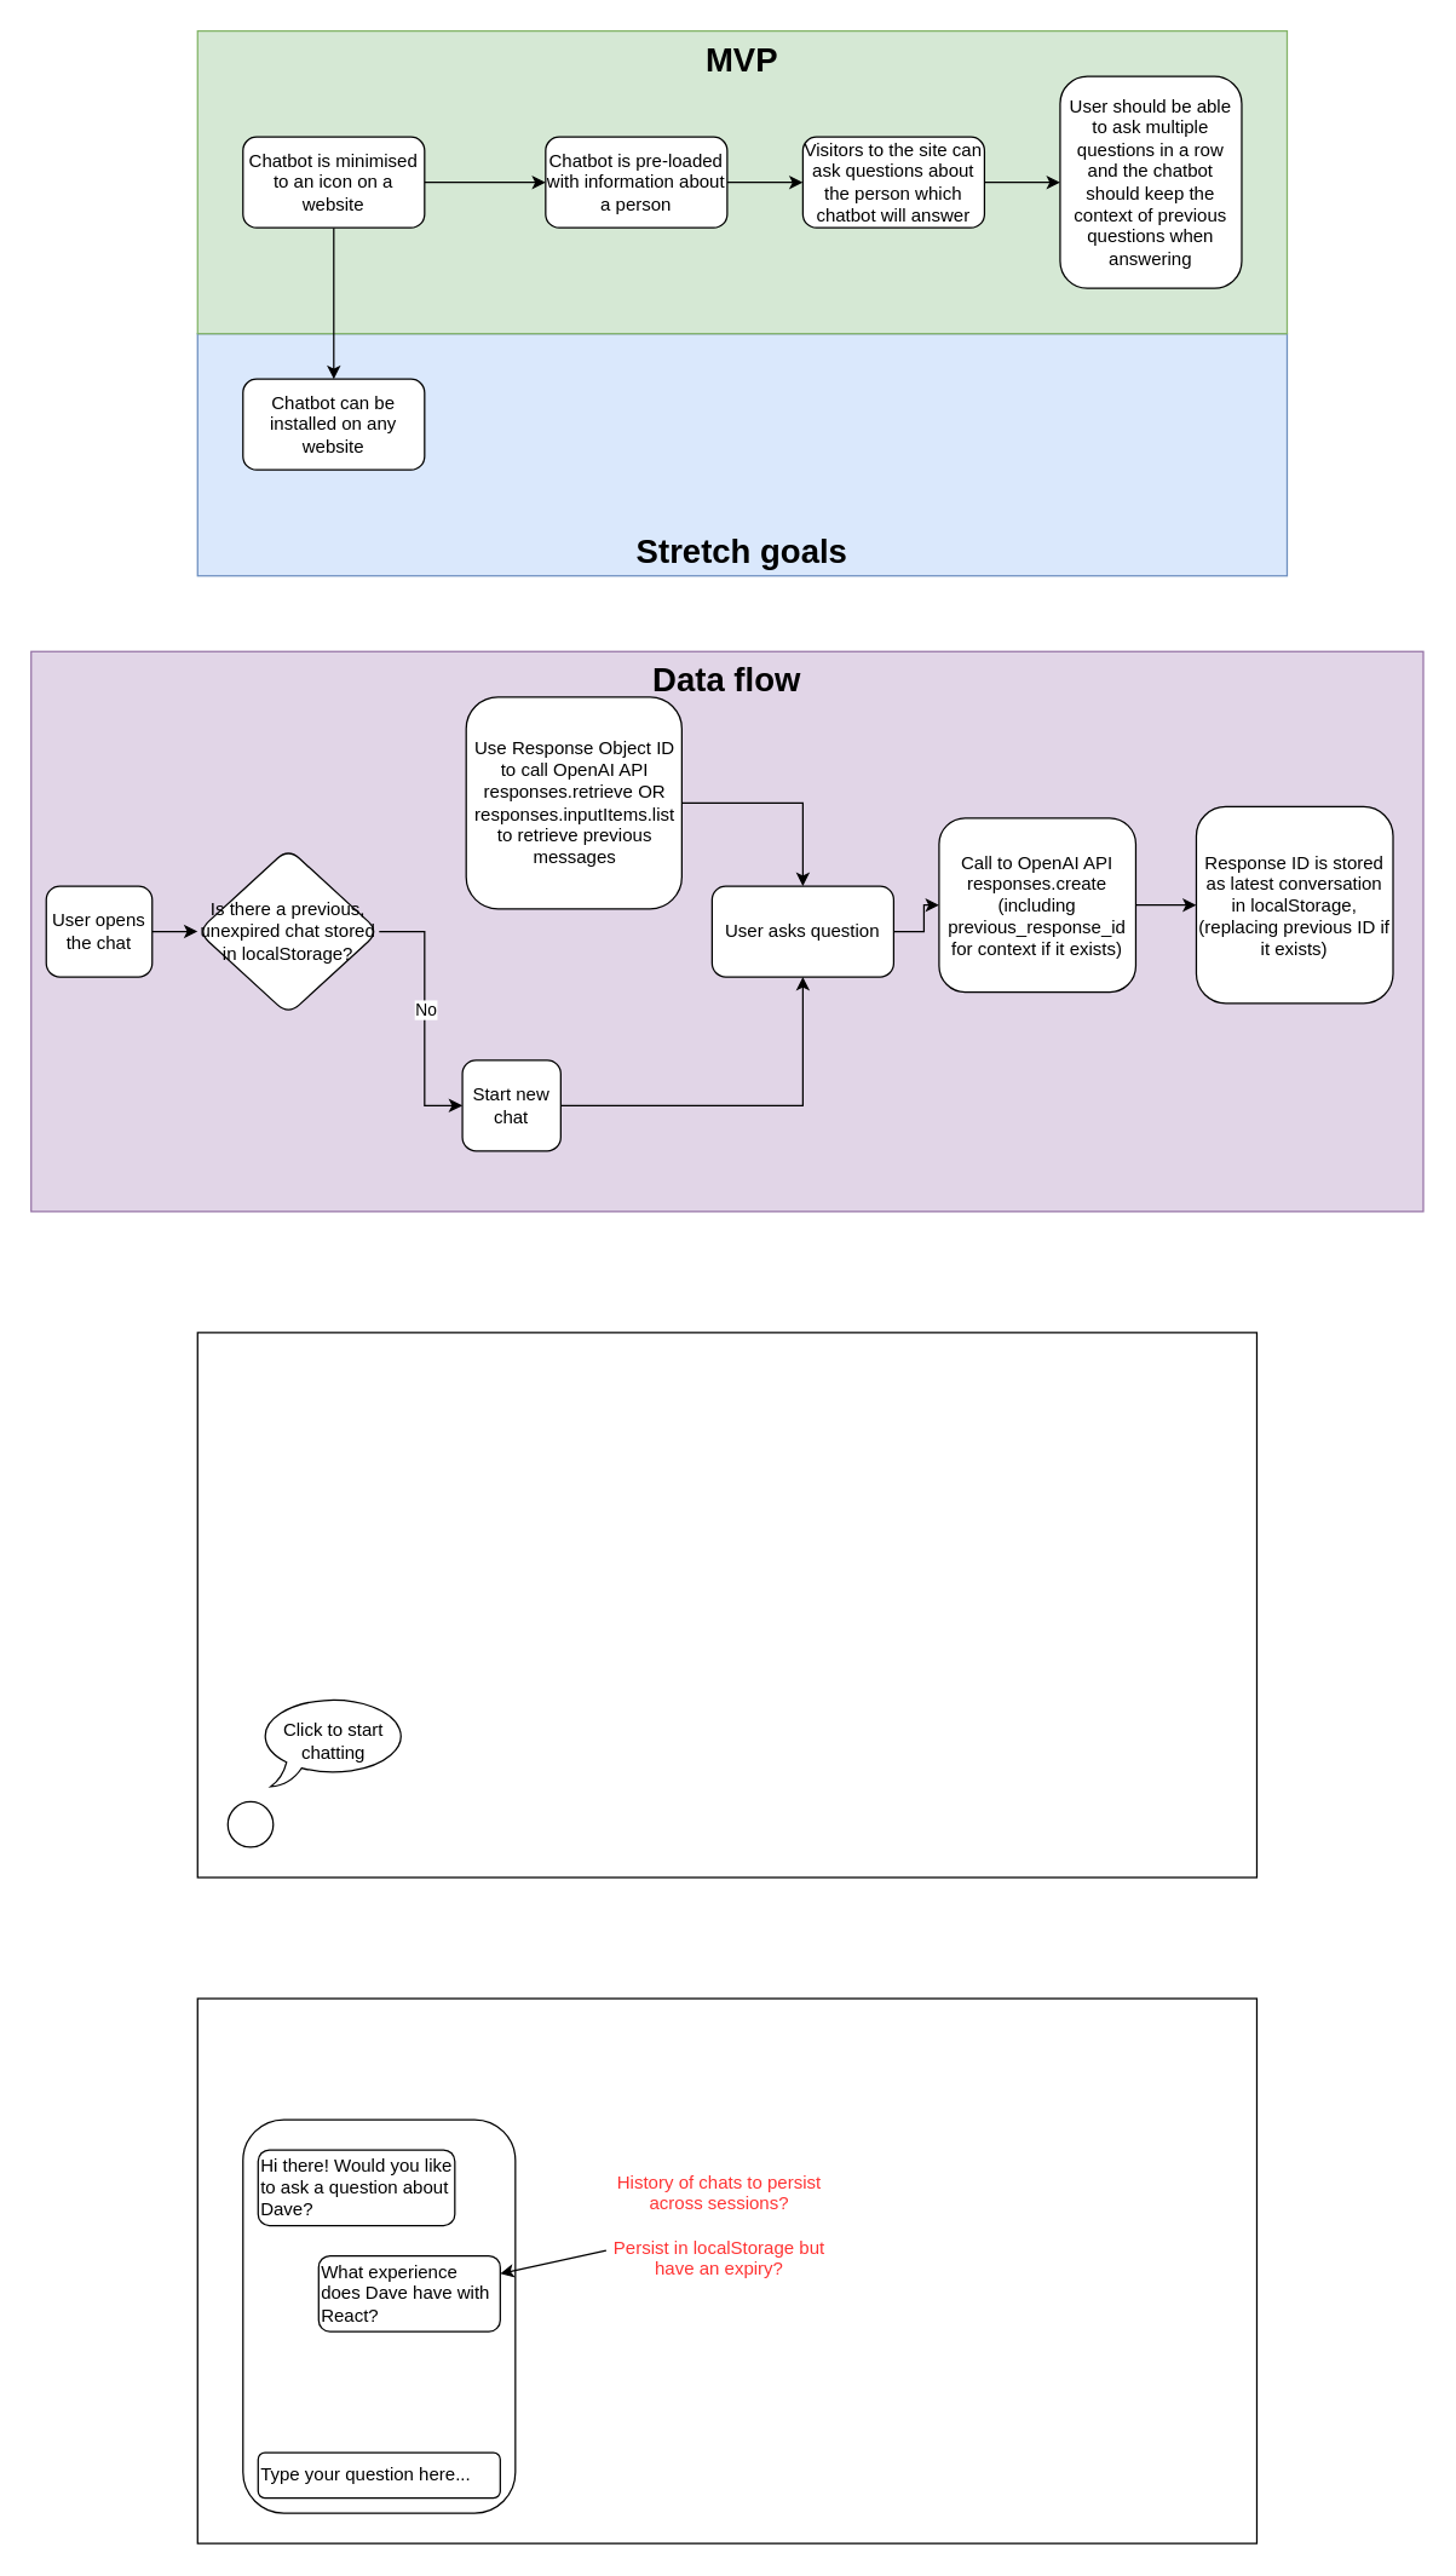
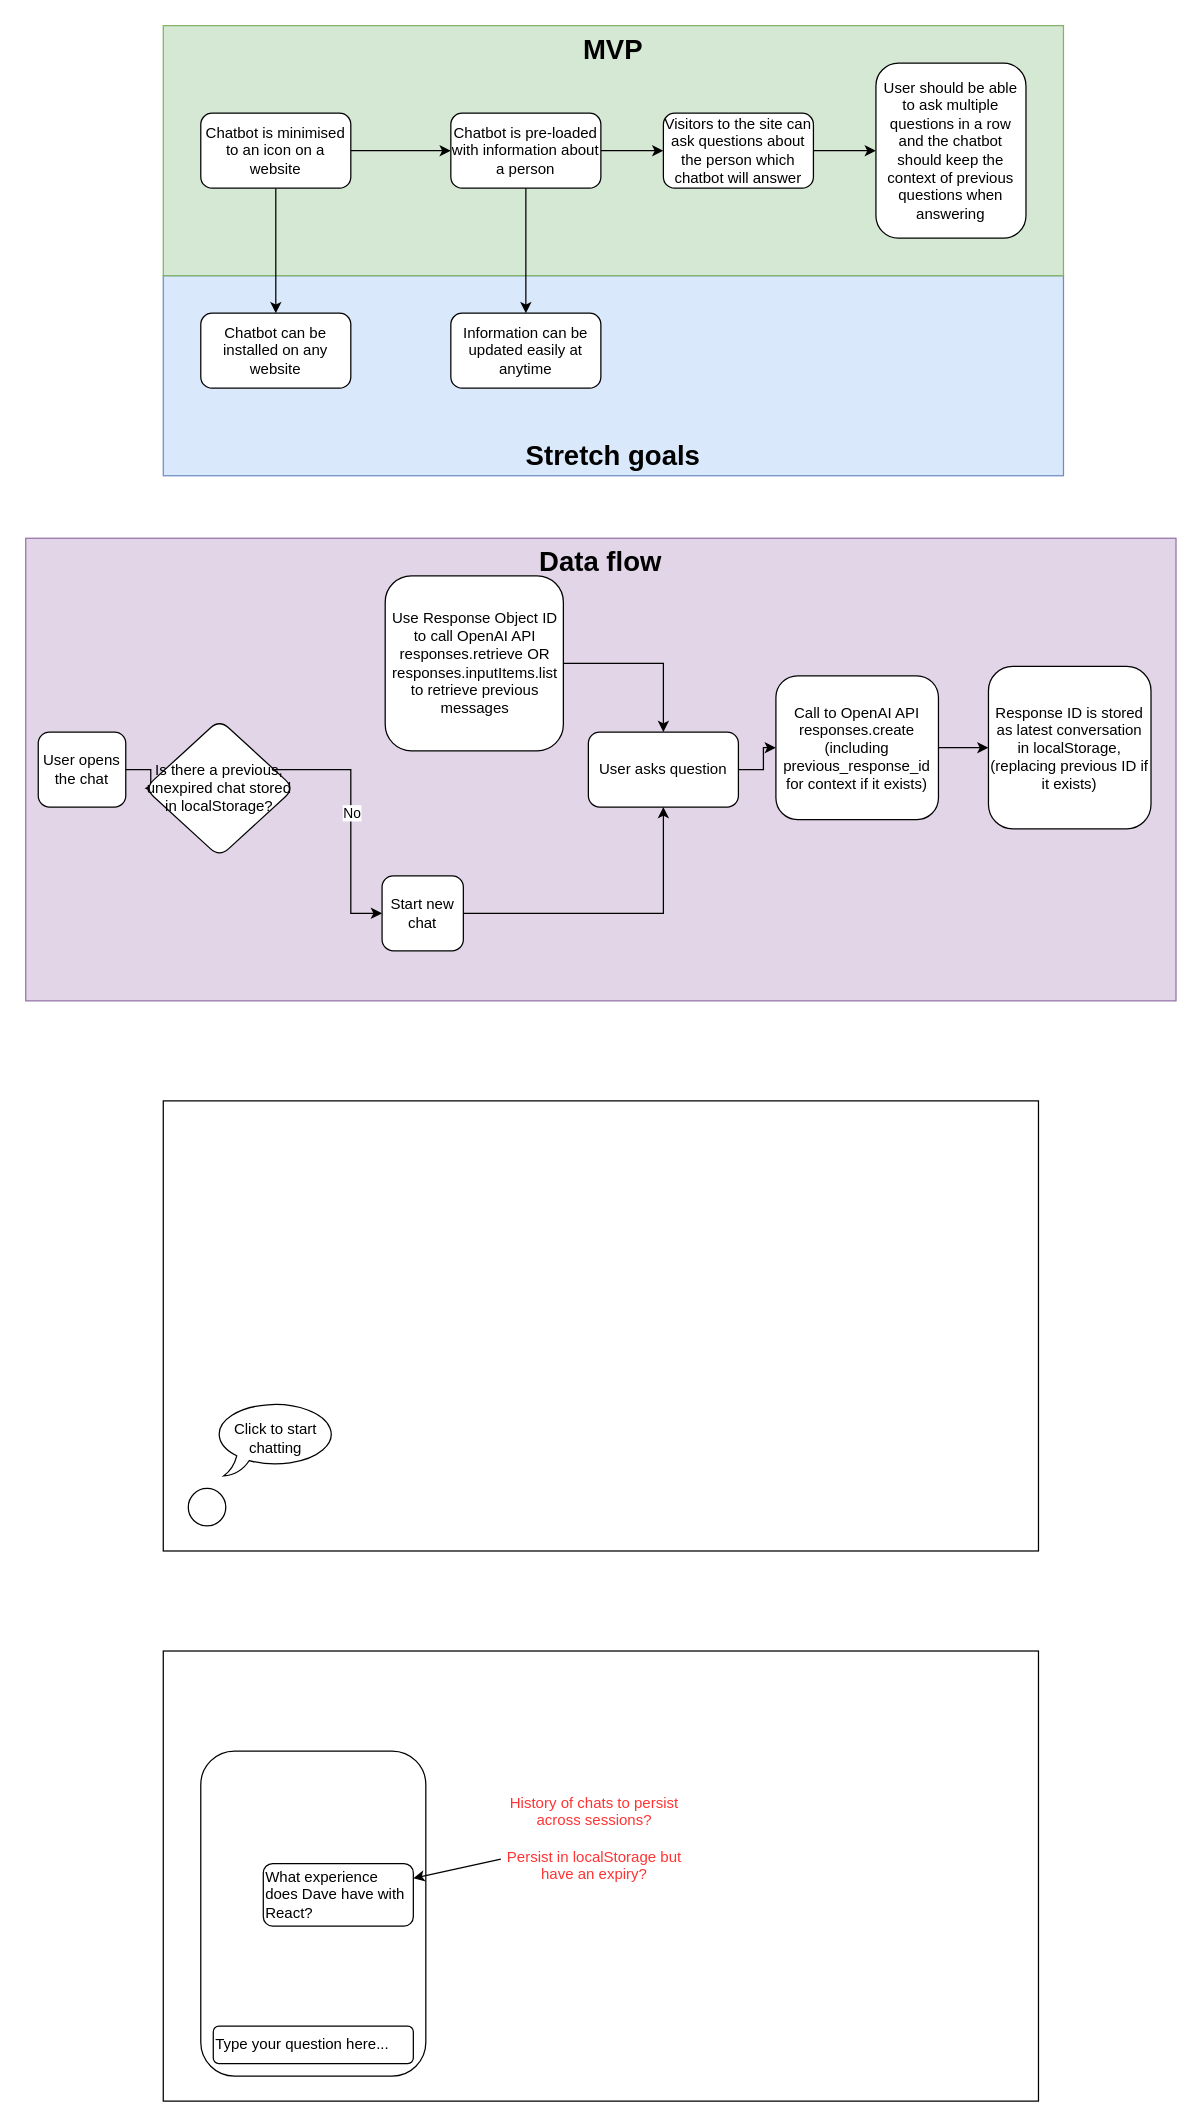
+ <mxCell id="8" value="" style="edgeStyle=orthogonalEdgeStyle;rounded=0;orthogonalLoop=1;jettySize=auto;html=1;" parent="1" source="9" target="12" edge="1"><mxGeometry relative="1" as="geometry" /></mxCell>
+ <mxCell id="12" value="Information can be updated easily at anytime" style="whiteSpace=wrap;html=1;rounded=1;" parent="1" vertex="1"><mxGeometry x="360" y="250" width="120" height="60" as="geometry" /></mxCell>
- <mxCell id="32" value="Is there a previous, unexpired chat stored in localStorage?" style="rhombus;whiteSpace=wrap;html=1;rounded=1;" vertex="1" parent="1"><mxGeometry x="130" y="560" width="120" height="110" as="geometry" /></mxCell>
+ <mxCell id="32" value="Is there a previous, unexpired chat stored in localStorage?" style="rhombus;whiteSpace=wrap;html=1;rounded=1;" vertex="1" parent="1"><mxGeometry x="115" y="575" width="120" height="110" as="geometry" /></mxCell>
- <mxCell id="21" value="Hi there! Would you like to ask a question about Dave?" style="rounded=1;whiteSpace=wrap;html=1;align=left;" parent="1" vertex="1"><mxGeometry x="170" y="1420" width="130" height="50" as="geometry" /></mxCell>
